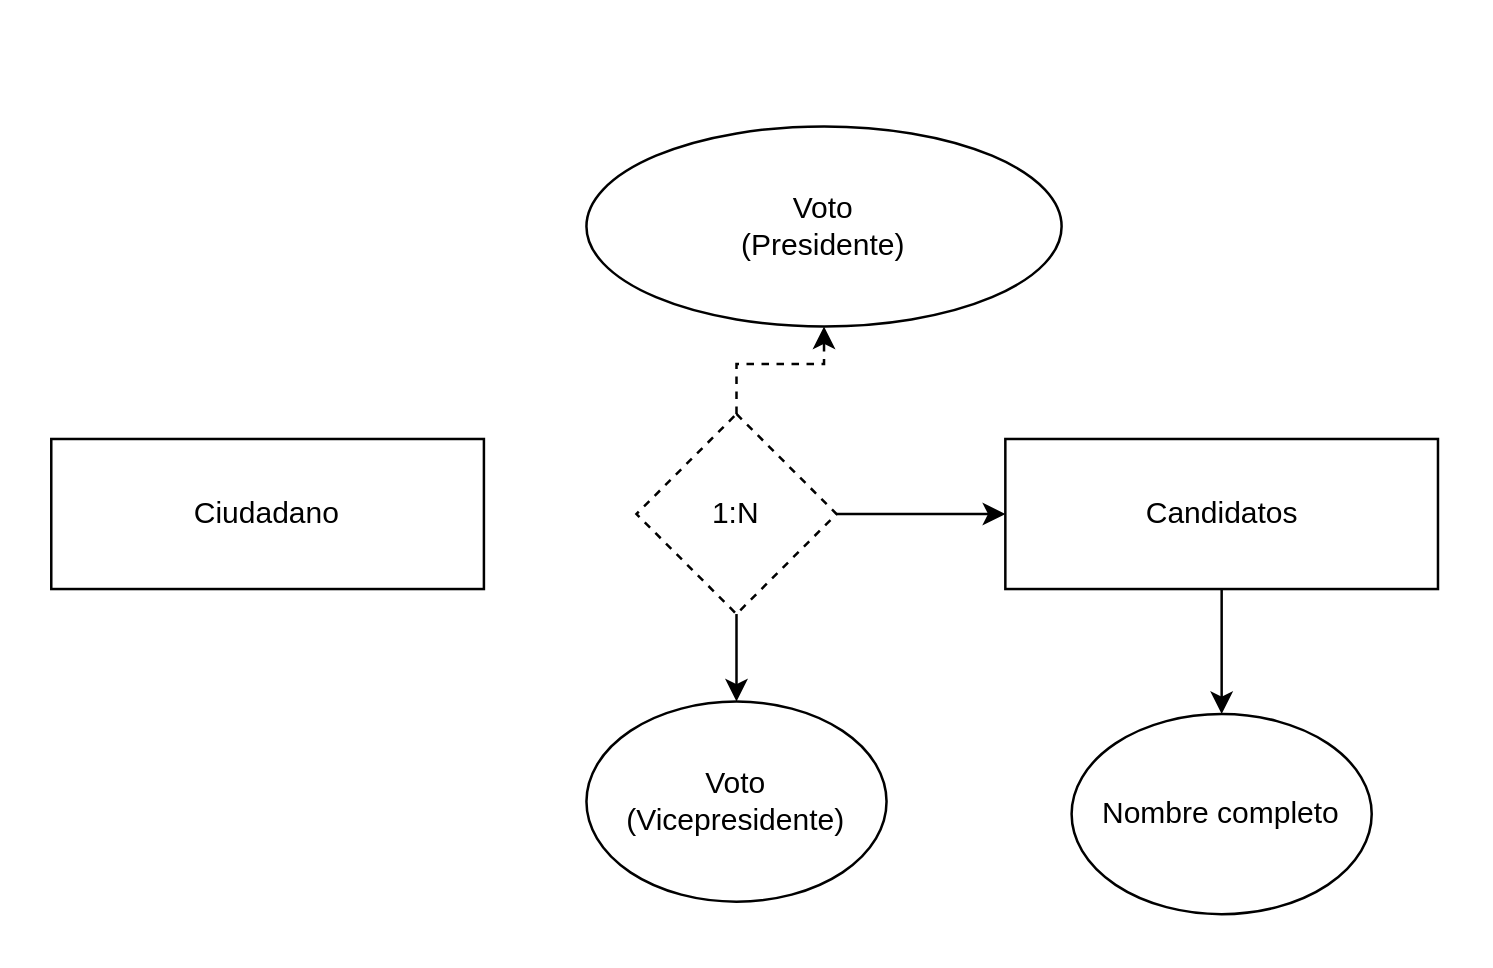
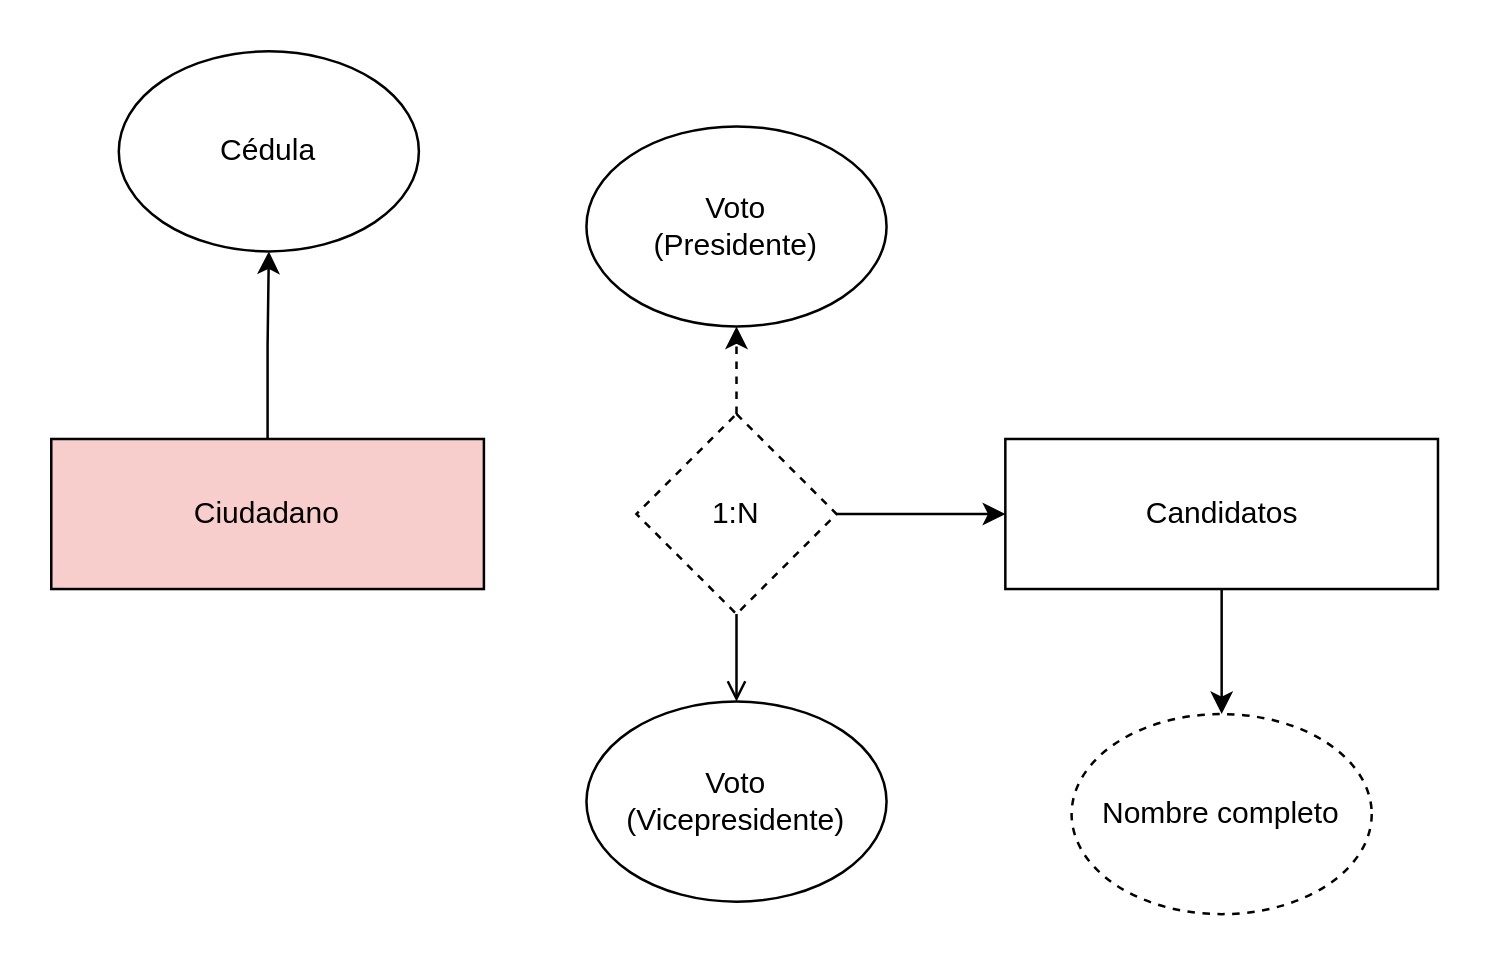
+ <mxCell id="10" value="Cédula" style="ellipse;whiteSpace=wrap;html=1;" parent="1" vertex="1"><mxGeometry x="47" y="20" width="120" height="80" as="geometry" /></mxCell>
- <mxCell id="8" value="Voto&lt;br&gt;(Presidente)" style="ellipse;whiteSpace=wrap;html=1;" parent="1" vertex="1"><mxGeometry x="234" y="50" width="190" height="80" as="geometry" /></mxCell>
+ <mxCell id="8" value="Voto&lt;br&gt;(Presidente)" style="ellipse;whiteSpace=wrap;html=1;" parent="1" vertex="1"><mxGeometry x="234" y="50" width="120" height="80" as="geometry" /></mxCell>
+ <mxCell id="2" style="edgeStyle=orthogonalEdgeStyle;rounded=0;orthogonalLoop=1;jettySize=auto;html=1;exitX=0.5;exitY=0;exitDx=0;exitDy=0;entryX=0.5;entryY=1;entryDx=0;entryDy=0;" parent="1" source="3" target="10" edge="1"><mxGeometry relative="1" as="geometry" /></mxCell>
- <mxCell id="3" value="Ciudadano" style="rounded=0;whiteSpace=wrap;html=1;" parent="1" vertex="1"><mxGeometry x="20" y="175" width="173" height="60" as="geometry" /></mxCell>
+ <mxCell id="3" value="Ciudadano" style="rounded=0;whiteSpace=wrap;html=1;fillColor=#f8cecc;" parent="1" vertex="1"><mxGeometry x="20" y="175" width="173" height="60" as="geometry" /></mxCell>
- <mxCell id="4" style="edgeStyle=orthogonalEdgeStyle;rounded=0;orthogonalLoop=1;jettySize=auto;html=1;exitX=0.5;exitY=1;exitDx=0;exitDy=0;entryX=0.5;entryY=0;entryDx=0;entryDy=0;" parent="1" source="7" target="9" edge="1"><mxGeometry relative="1" as="geometry" /></mxCell>
+ <mxCell id="4" style="edgeStyle=orthogonalEdgeStyle;rounded=0;orthogonalLoop=1;jettySize=auto;html=1;exitX=0.5;exitY=1;exitDx=0;exitDy=0;entryX=0.5;entryY=0;entryDx=0;entryDy=0;endArrow=open;" parent="1" source="7" target="9" edge="1"><mxGeometry relative="1" as="geometry" /></mxCell>
- <mxCell id="11" value="Nombre completo" style="ellipse;whiteSpace=wrap;html=1;" parent="1" vertex="1"><mxGeometry x="428" y="285" width="120" height="80" as="geometry" /></mxCell>
+ <mxCell id="11" value="Nombre completo" style="ellipse;whiteSpace=wrap;html=1;dashed=1;" parent="1" vertex="1"><mxGeometry x="428" y="285" width="120" height="80" as="geometry" /></mxCell>
